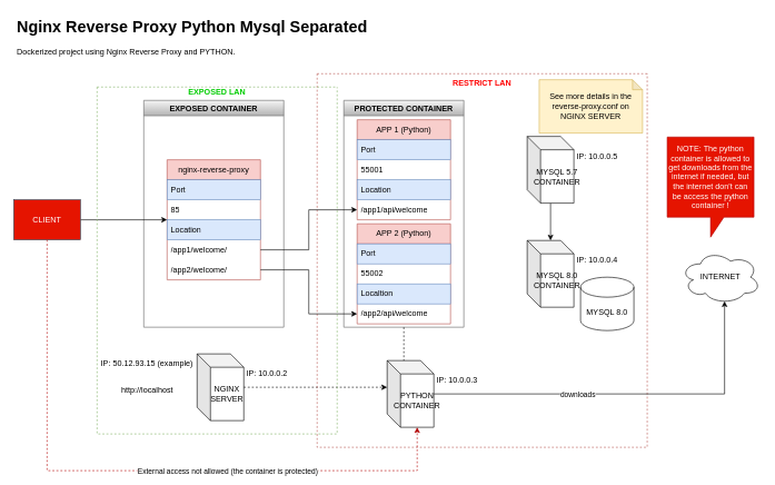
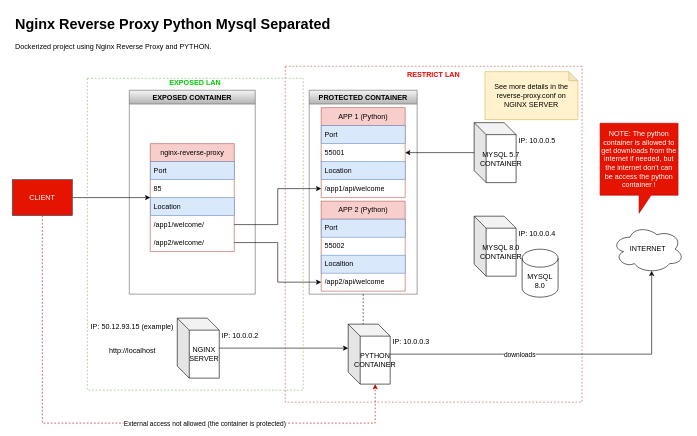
- <mxCell id="29" style="edgeStyle=orthogonalEdgeStyle;rounded=0;orthogonalLoop=1;jettySize=auto;html=1;" edge="1" parent="11" source="30" target="27"><mxGeometry relative="1" as="geometry" /></mxCell>
+ <mxCell id="29" style="edgeStyle=orthogonalEdgeStyle;rounded=0;orthogonalLoop=1;jettySize=auto;html=1;" edge="1" parent="11" source="30" target="13"><mxGeometry relative="1" as="geometry" /></mxCell>
- <mxCell id="26" value="MYSQL 8.0" style="shape=cylinder3;whiteSpace=wrap;html=1;boundedLbl=1;backgroundOutline=1;size=15;" vertex="1" parent="11"><mxGeometry x="395" y="305" width="80" height="80" as="geometry" /></mxCell>
+ <mxCell id="26" value="MYSQL 8.0" style="shape=cylinder3;whiteSpace=wrap;html=1;boundedLbl=1;backgroundOutline=1;size=15;" vertex="1" parent="11"><mxGeometry x="395" y="305" width="60" height="80" as="geometry" /></mxCell>
- <mxCell id="9" style="edgeStyle=orthogonalEdgeStyle;rounded=0;orthogonalLoop=1;jettySize=auto;html=1;entryX=0;entryY=0;entryDx=0;entryDy=40;entryPerimeter=0;dashed=1;" parent="1" source="6" target="23" edge="1"><mxGeometry relative="1" as="geometry" /></mxCell>
+ <mxCell id="9" style="edgeStyle=orthogonalEdgeStyle;rounded=0;orthogonalLoop=1;jettySize=auto;html=1;entryX=0;entryY=0;entryDx=0;entryDy=40;entryPerimeter=0;" parent="1" source="6" target="23" edge="1"><mxGeometry relative="1" as="geometry" /></mxCell>
